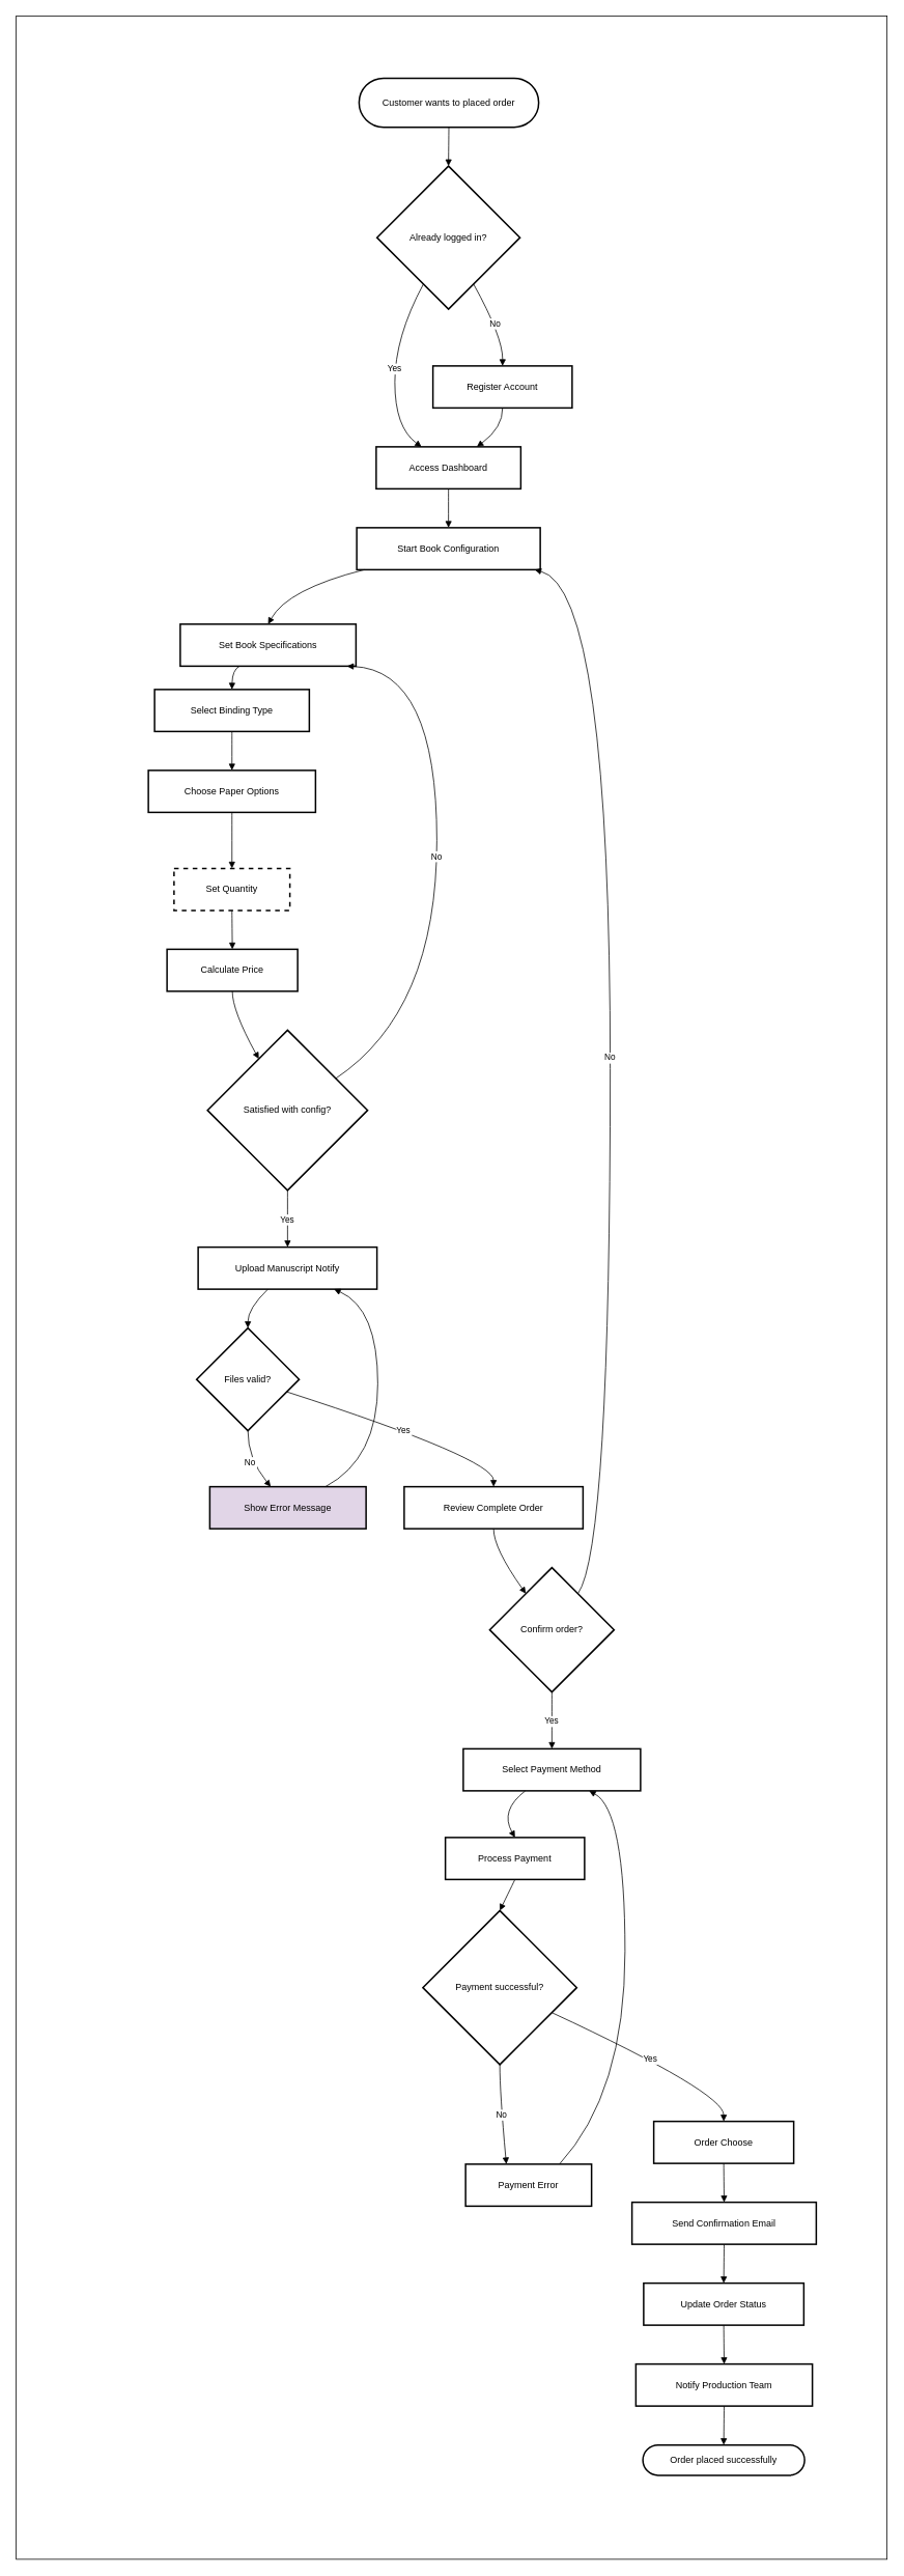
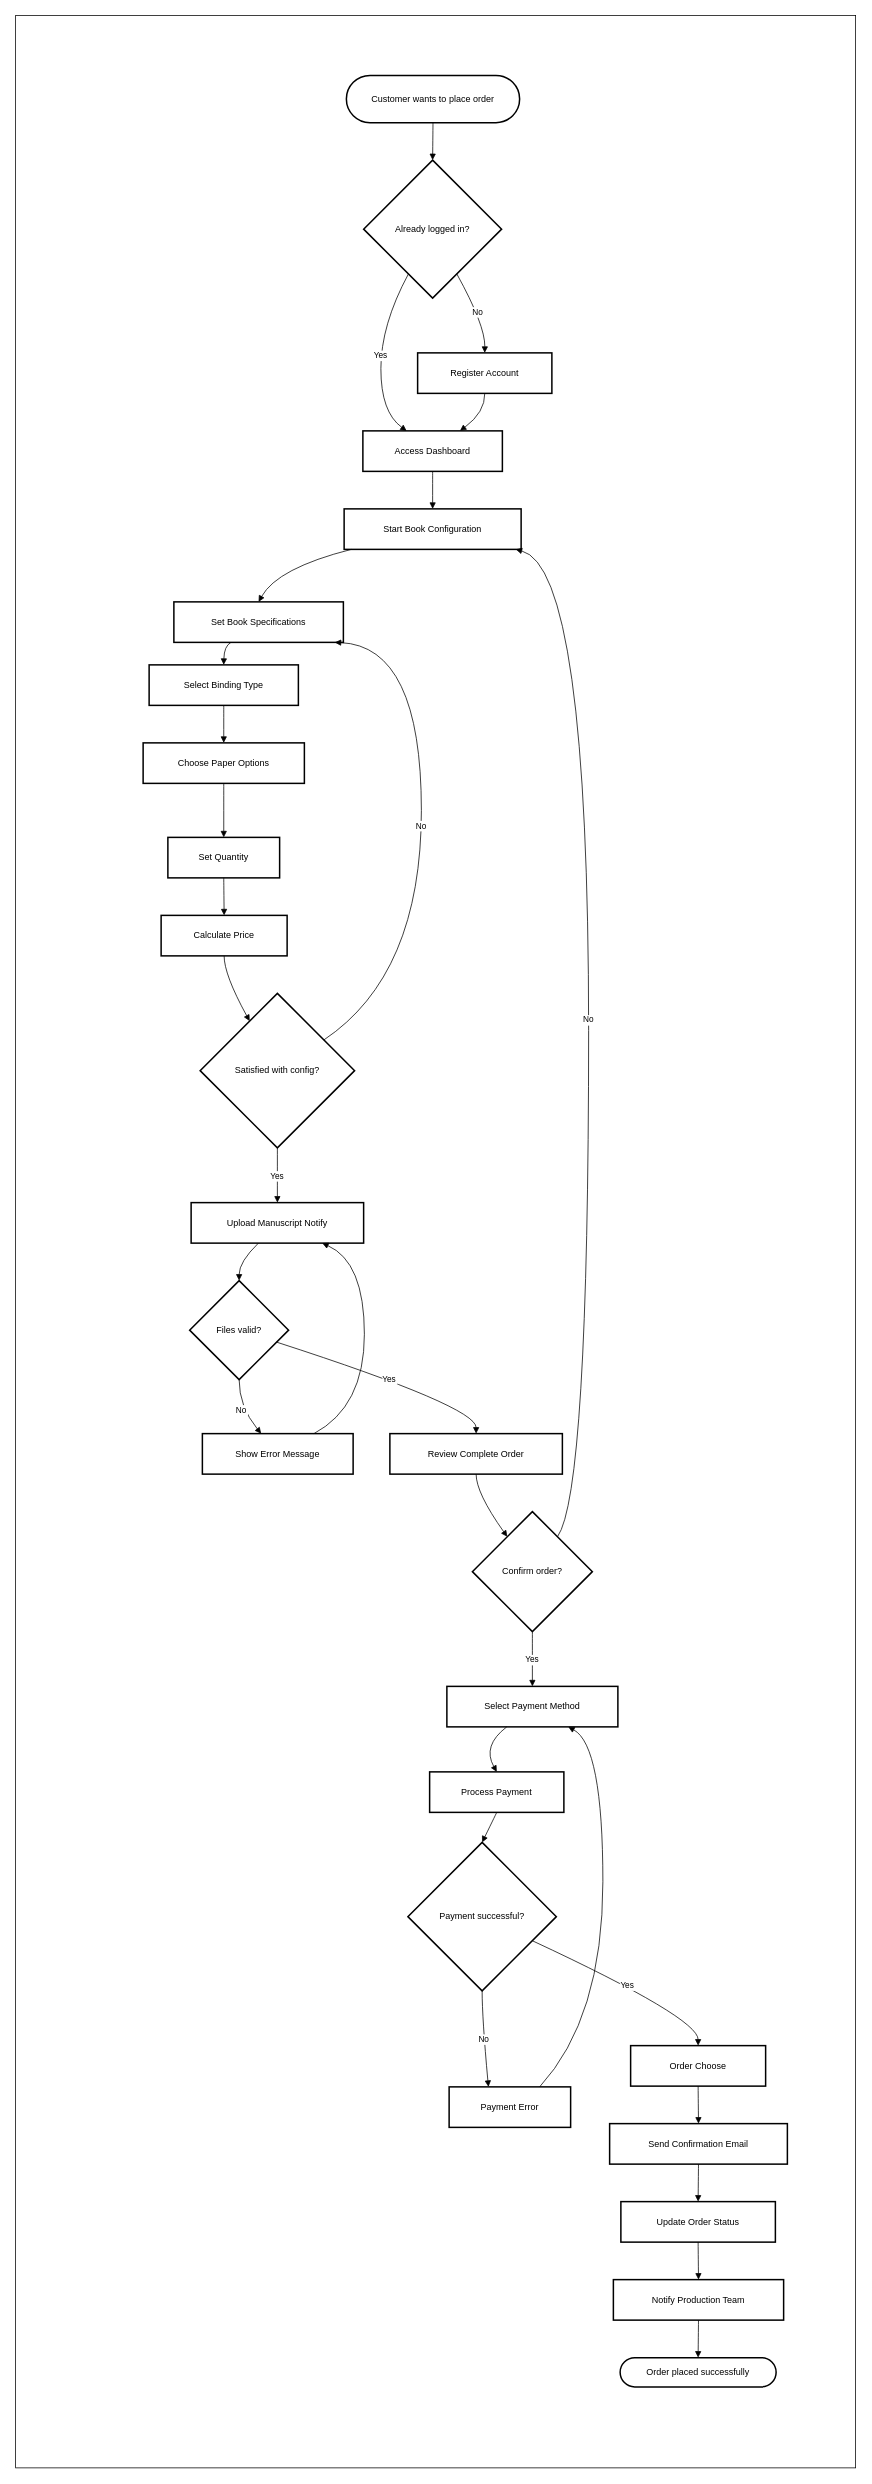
- <mxCell id="3" value="Customer wants to placed order" style="rounded=1;whiteSpace=wrap;arcSize=50;strokeWidth=2;" vertex="1" parent="1"><mxGeometry x="461" y="100" width="231" height="63" as="geometry" /></mxCell>
+ <mxCell id="3" value="Customer wants to place order" style="rounded=1;whiteSpace=wrap;arcSize=50;strokeWidth=2;" vertex="1" parent="1"><mxGeometry x="461" y="100" width="231" height="63" as="geometry" /></mxCell>
- <mxCell id="11" value="Set Quantity" style="whiteSpace=wrap;strokeWidth=2;dashed=1;" vertex="1" parent="1"><mxGeometry x="223" y="1116" width="149" height="54" as="geometry" /></mxCell>
+ <mxCell id="11" value="Set Quantity" style="whiteSpace=wrap;strokeWidth=2;" vertex="1" parent="1"><mxGeometry x="223" y="1116" width="149" height="54" as="geometry" /></mxCell>
- <mxCell id="16" value="Show Error Message" style="whiteSpace=wrap;strokeWidth=2;fillColor=#e1d5e7;" vertex="1" parent="1"><mxGeometry x="269" y="1911" width="201" height="54" as="geometry" /></mxCell>
+ <mxCell id="16" value="Show Error Message" style="whiteSpace=wrap;strokeWidth=2;" vertex="1" parent="1"><mxGeometry x="269" y="1911" width="201" height="54" as="geometry" /></mxCell>
